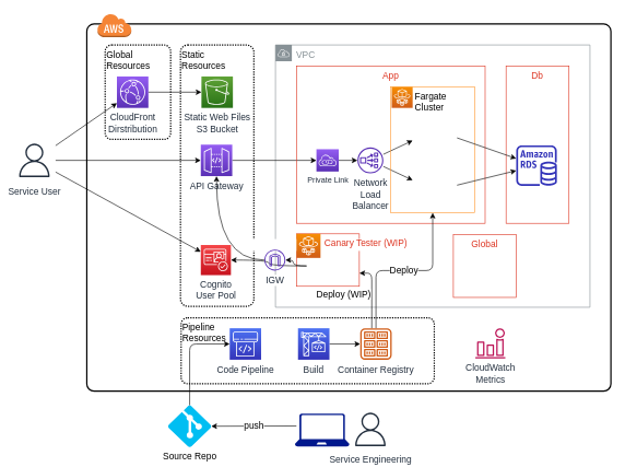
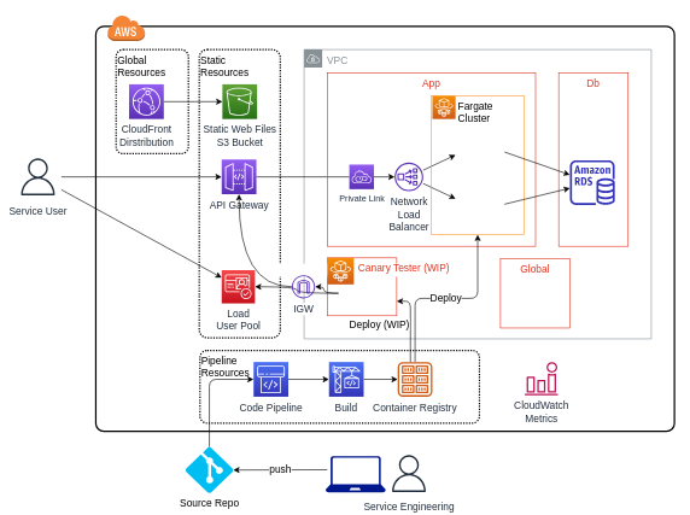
- <mxCell id="7" style="rounded=0;orthogonalLoop=1;jettySize=auto;html=1;fontSize=14;" edge="1" parent="1" source="10" target="46"><mxGeometry relative="1" as="geometry" /></mxCell>
- <mxCell id="12" style="rounded=1;orthogonalLoop=1;jettySize=auto;html=1;strokeColor=#000000;fontSize=14;align=center;" edge="1" parent="1" source="13" target="49"><mxGeometry relative="1" as="geometry" /></mxCell>
+ <mxCell id="12" style="rounded=1;orthogonalLoop=1;jettySize=auto;html=1;strokeColor=#000000;fontSize=14;align=center;endArrow=none;" edge="1" parent="1" source="13" target="49"><mxGeometry relative="1" as="geometry" /></mxCell>
- <mxCell id="14" value="Cognito &lt;br&gt;User Pool" style="outlineConnect=0;fontColor=#232F3E;gradientColor=#F54749;gradientDirection=north;fillColor=#C7131F;strokeColor=#ffffff;dashed=0;verticalLabelPosition=bottom;verticalAlign=top;align=center;html=1;fontSize=14;fontStyle=0;aspect=fixed;shape=mxgraph.aws4.resourceIcon;resIcon=mxgraph.aws4.cognito;" vertex="1" parent="1"><mxGeometry x="306" y="373" width="46" height="46" as="geometry" /></mxCell>
+ <mxCell id="14" value="Load &lt;br&gt;User Pool" style="outlineConnect=0;fontColor=#232F3E;gradientColor=#F54749;gradientDirection=north;fillColor=#C7131F;strokeColor=#ffffff;dashed=0;verticalLabelPosition=bottom;verticalAlign=top;align=center;html=1;fontSize=14;fontStyle=0;aspect=fixed;shape=mxgraph.aws4.resourceIcon;resIcon=mxgraph.aws4.cognito;" vertex="1" parent="1"><mxGeometry x="306" y="373" width="46" height="46" as="geometry" /></mxCell>
+ <mxCell id="24" style="edgeStyle=orthogonalEdgeStyle;rounded=0;orthogonalLoop=1;jettySize=auto;html=1;strokeColor=#000000;fontSize=14;" edge="1" parent="1" source="25" target="30"><mxGeometry relative="1" as="geometry" /></mxCell>
